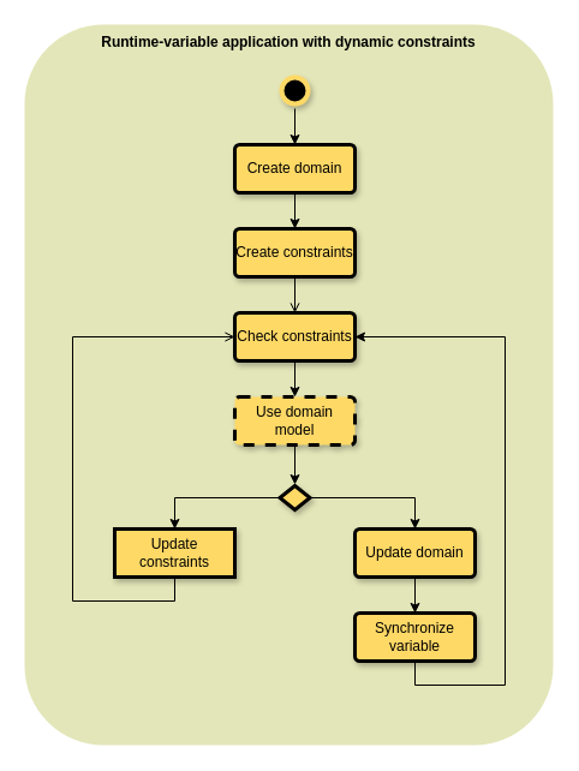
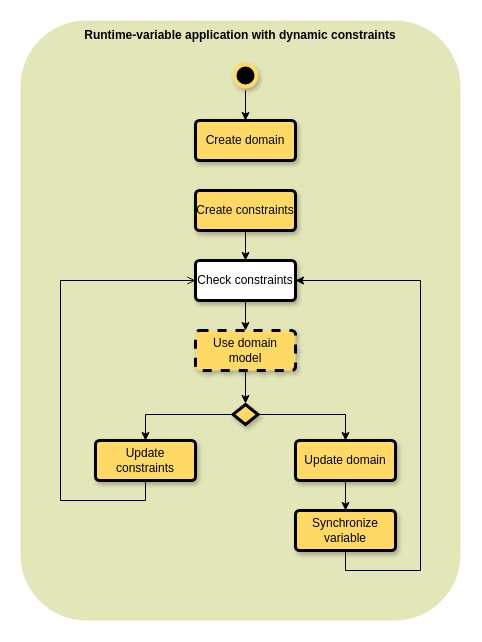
- <mxCell id="5" style="edgeStyle=orthogonalEdgeStyle;rounded=0;orthogonalLoop=1;jettySize=auto;html=1;exitX=0.5;exitY=1;exitDx=0;exitDy=0;entryX=0.5;entryY=0;entryDx=0;entryDy=0;strokeColor=#000000;" parent="1" source="6" target="8" edge="1"><mxGeometry relative="1" as="geometry" /></mxCell>
- <mxCell id="7" style="edgeStyle=orthogonalEdgeStyle;rounded=0;orthogonalLoop=1;jettySize=auto;html=1;exitX=0.5;exitY=1;exitDx=0;exitDy=0;entryX=0.5;entryY=0;entryDx=0;entryDy=0;strokeColor=#000000;endArrow=open;" parent="1" source="8" target="12" edge="1"><mxGeometry relative="1" as="geometry" /></mxCell>
+ <mxCell id="7" style="edgeStyle=orthogonalEdgeStyle;rounded=0;orthogonalLoop=1;jettySize=auto;html=1;exitX=0.5;exitY=1;exitDx=0;exitDy=0;entryX=0.5;entryY=0;entryDx=0;entryDy=0;strokeColor=#000000;" parent="1" source="8" target="12" edge="1"><mxGeometry relative="1" as="geometry" /></mxCell>
- <mxCell id="12" value="Check constraints" style="rounded=1;arcSize=10;whiteSpace=wrap;html=1;align=center;strokeColor=#000000;strokeWidth=3;fillColor=#FFD966;perimeterSpacing=0;shadow=1;" parent="1" vertex="1"><mxGeometry x="195" y="260" width="100" height="40" as="geometry" /></mxCell>
+ <mxCell id="12" value="Check constraints" style="rounded=1;arcSize=10;whiteSpace=wrap;html=1;align=center;strokeColor=#000000;strokeWidth=3;fillColor=#ffffff;perimeterSpacing=0;shadow=1;" parent="1" vertex="1"><mxGeometry x="195" y="260" width="100" height="40" as="geometry" /></mxCell>
- <mxCell id="16" value="Update constraints" style="arcSize=10;whiteSpace=wrap;html=1;align=center;strokeColor=#000000;strokeWidth=3;fillColor=#FFD966;perimeterSpacing=0;shadow=1;rounded=0;" parent="1" vertex="1"><mxGeometry x="95" y="440" width="100" height="40" as="geometry" /></mxCell>
+ <mxCell id="16" value="Update constraints" style="rounded=1;arcSize=10;whiteSpace=wrap;html=1;align=center;strokeColor=#000000;strokeWidth=3;fillColor=#FFD966;perimeterSpacing=0;shadow=1;" parent="1" vertex="1"><mxGeometry x="95" y="440" width="100" height="40" as="geometry" /></mxCell>
